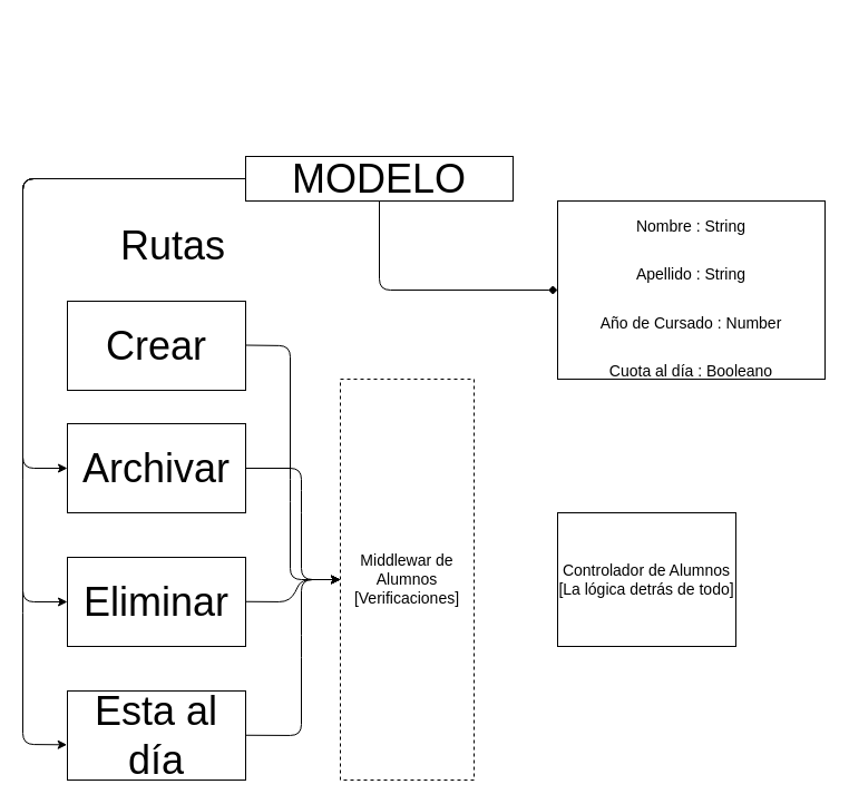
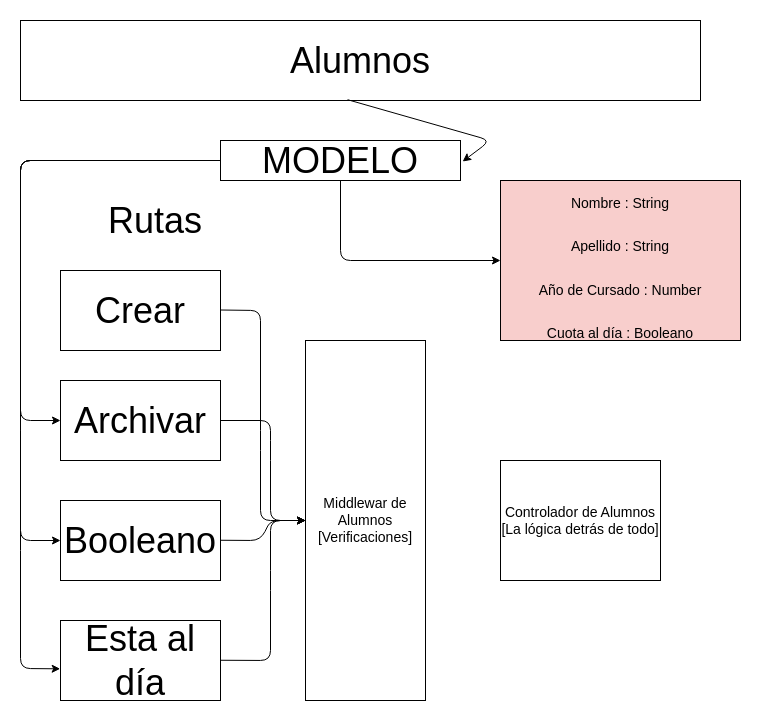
+ <mxCell id="2" value="&lt;font style=&quot;font-size: 36px;&quot;&gt;Alumnos&lt;/font&gt;" style="whiteSpace=wrap;html=1;" vertex="1" parent="1"><mxGeometry x="20" y="20" width="680" height="80" as="geometry" /></mxCell>
+ <mxCell id="12" value="" style="edgeStyle=none;orthogonalLoop=1;jettySize=auto;html=1;fontSize=36;exitX=0.481;exitY=0.99;exitDx=0;exitDy=0;entryX=1.009;entryY=0.525;entryDx=0;entryDy=0;exitPerimeter=0;entryPerimeter=0;" edge="1" parent="1" source="2" target="5"><mxGeometry width="80" relative="1" as="geometry"><mxPoint x="390" y="250" as="sourcePoint" /><mxPoint x="470" y="250" as="targetPoint" /><Array as="points"><mxPoint x="490" y="140" /></Array></mxGeometry></mxCell>
- <mxCell id="14" value="" style="edgeStyle=none;orthogonalLoop=1;jettySize=auto;html=1;fontSize=14;entryX=0;entryY=0.5;entryDx=0;entryDy=0;exitX=0.5;exitY=1;exitDx=0;exitDy=0;endArrow=diamond;" edge="1" parent="1" source="5" target="13"><mxGeometry width="80" relative="1" as="geometry"><mxPoint x="360" y="240" as="sourcePoint" /><mxPoint x="440" y="240" as="targetPoint" /><Array as="points"><mxPoint x="340" y="260" /></Array></mxGeometry></mxCell>
+ <mxCell id="14" value="" style="edgeStyle=none;orthogonalLoop=1;jettySize=auto;html=1;fontSize=14;entryX=0;entryY=0.5;entryDx=0;entryDy=0;exitX=0.5;exitY=1;exitDx=0;exitDy=0;" edge="1" parent="1" source="5" target="13"><mxGeometry width="80" relative="1" as="geometry"><mxPoint x="360" y="240" as="sourcePoint" /><mxPoint x="440" y="240" as="targetPoint" /><Array as="points"><mxPoint x="340" y="260" /></Array></mxGeometry></mxCell>
- <mxCell id="13" value="&lt;font style=&quot;font-size: 14px;&quot;&gt;Nombre : String&lt;br&gt;Apellido : String&lt;br&gt;Año de Cursado : Number&lt;br&gt;Cuota al día : Booleano&lt;br&gt;&lt;/font&gt;" style="whiteSpace=wrap;html=1;fontSize=36;" vertex="1" parent="1"><mxGeometry x="500" y="180" width="240" height="160" as="geometry" /></mxCell>
+ <mxCell id="13" value="&lt;font style=&quot;font-size: 14px;&quot;&gt;Nombre : String&lt;br&gt;Apellido : String&lt;br&gt;Año de Cursado : Number&lt;br&gt;Cuota al día : Booleano&lt;br&gt;&lt;/font&gt;" style="whiteSpace=wrap;html=1;fontSize=36;fillColor=#f8cecc;" vertex="1" parent="1"><mxGeometry x="500" y="180" width="240" height="160" as="geometry" /></mxCell>
- <mxCell id="15" value="Middlewar de Alumnos [Verificaciones]" style="whiteSpace=wrap;html=1;fontSize=14;dashed=1;" vertex="1" parent="1"><mxGeometry x="305" y="340" width="120" height="360" as="geometry" /></mxCell>
+ <mxCell id="15" value="Middlewar de Alumnos [Verificaciones]" style="whiteSpace=wrap;html=1;fontSize=14;" vertex="1" parent="1"><mxGeometry x="305" y="340" width="120" height="360" as="geometry" /></mxCell>
- <mxCell id="7" value="Eliminar" style="whiteSpace=wrap;html=1;fontSize=36;" vertex="1" parent="1"><mxGeometry x="60" y="500" width="160" height="80" as="geometry" /></mxCell>
+ <mxCell id="7" value="Booleano" style="whiteSpace=wrap;html=1;fontSize=36;" vertex="1" parent="1"><mxGeometry x="60" y="500" width="160" height="80" as="geometry" /></mxCell>
